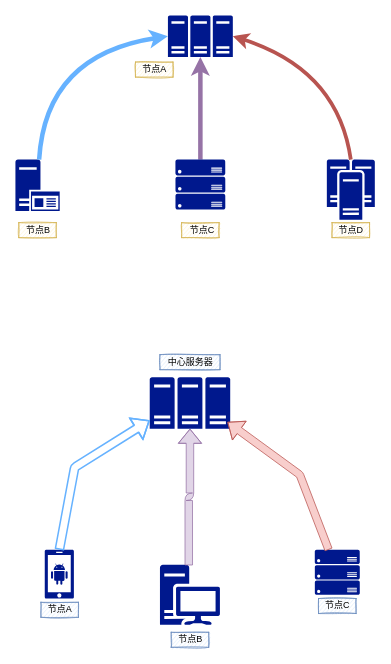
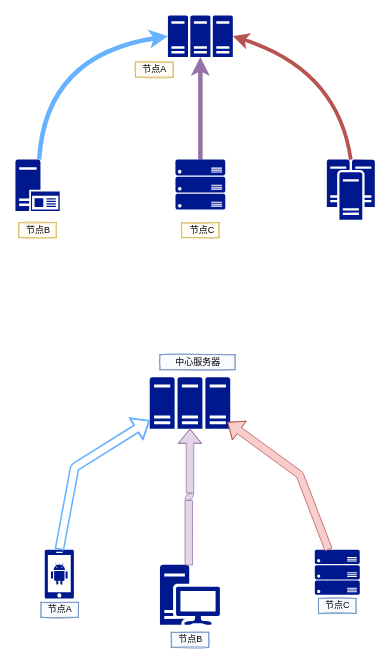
- <mxCell id="12" value="节点D" style="text;html=1;align=center;verticalAlign=middle;resizable=0;points=[];autosize=1;fillColor=#fff2cc;strokeColor=#d6b656;sketch=1;" vertex="1" parent="1"><mxGeometry x="442" y="296.24" width="50" height="20" as="geometry" /></mxCell>
- <mxCell id="20" value="中心服务器" style="text;html=1;align=center;verticalAlign=middle;resizable=0;points=[];autosize=1;fillColor=#dae8fc;strokeColor=#6c8ebf;sketch=1;" vertex="1" parent="1"><mxGeometry x="212.63" y="472.24" width="80" height="20" as="geometry" /></mxCell>
+ <mxCell id="20" value="中心服务器" style="text;html=1;align=center;verticalAlign=middle;resizable=0;points=[];autosize=1;fillColor=#dae8fc;strokeColor=#6c8ebf;sketch=1;" vertex="1" parent="1"><mxGeometry x="212.63" y="472.24" width="100" height="20" as="geometry" /></mxCell>
